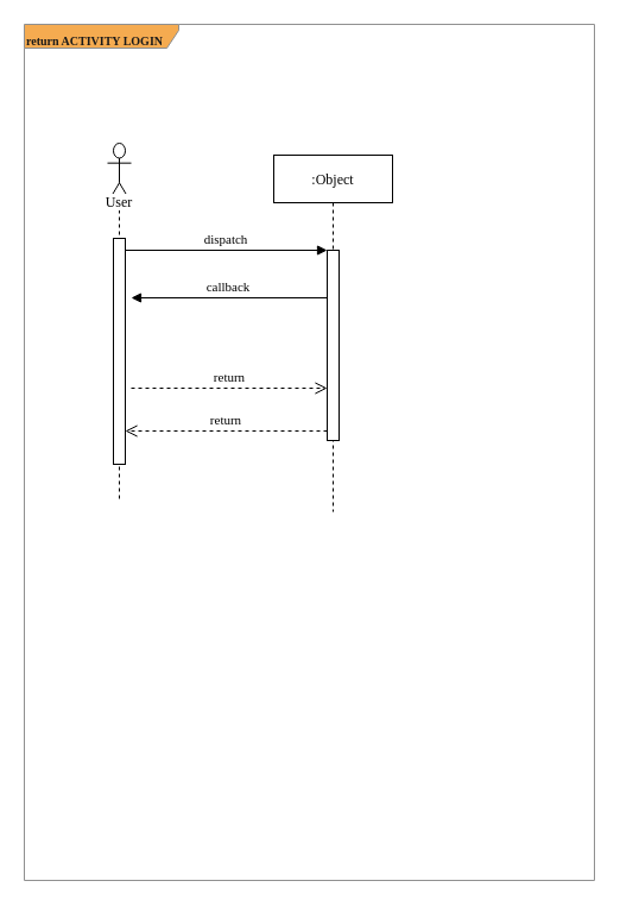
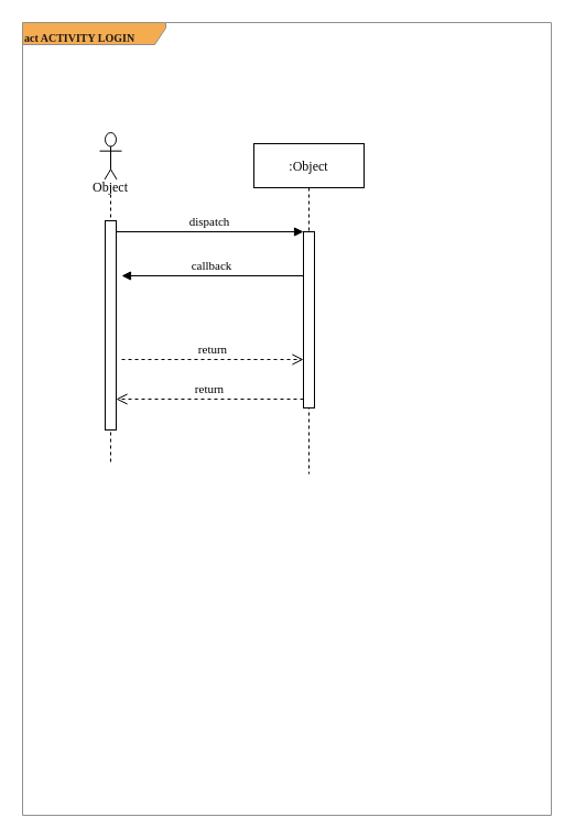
- <mxCell id="2" value="&lt;font size=&quot;1&quot;&gt;&lt;b&gt;return ACTIVITY LOGIN&lt;/b&gt;&lt;/font&gt;" style="shape=umlFrame;whiteSpace=wrap;html=1;hachureGap=4;pointerEvents=0;fontFamily=Times New Roman;fontSize=20;width=130;height=20;fillColor=#F5AB50;strokeColor=#909090;fontColor=#1A1A1A;align=left;fontStyle=0" vertex="1" parent="1"><mxGeometry x="20" y="20" width="480" height="720" as="geometry" /></mxCell>
+ <mxCell id="2" value="&lt;font size=&quot;1&quot;&gt;&lt;b&gt;act ACTIVITY LOGIN&lt;/b&gt;&lt;/font&gt;" style="shape=umlFrame;whiteSpace=wrap;html=1;hachureGap=4;pointerEvents=0;fontFamily=Times New Roman;fontSize=20;width=130;height=20;fillColor=#F5AB50;strokeColor=#909090;fontColor=#1A1A1A;align=left;fontStyle=0" vertex="1" parent="1"><mxGeometry x="20" y="20" width="480" height="720" as="geometry" /></mxCell>
- <mxCell id="9" value="&lt;span style=&quot;background-color: rgb(255 , 255 , 255)&quot;&gt;User&lt;/span&gt;" style="shape=umlLifeline;participant=umlActor;perimeter=lifelinePerimeter;whiteSpace=wrap;html=1;container=1;collapsible=0;recursiveResize=0;verticalAlign=top;spacingTop=36;outlineConnect=0;hachureGap=4;pointerEvents=0;fontFamily=Times New Roman;fontSize=12;size=50;" vertex="1" parent="1"><mxGeometry x="90" y="120" width="20" height="300" as="geometry" /></mxCell>
+ <mxCell id="9" value="&lt;span style=&quot;background-color: rgb(255 , 255 , 255)&quot;&gt;Object&lt;/span&gt;" style="shape=umlLifeline;participant=umlActor;perimeter=lifelinePerimeter;whiteSpace=wrap;html=1;container=1;collapsible=0;recursiveResize=0;verticalAlign=top;spacingTop=36;outlineConnect=0;hachureGap=4;pointerEvents=0;fontFamily=Times New Roman;fontSize=12;size=50;" vertex="1" parent="1"><mxGeometry x="90" y="120" width="20" height="300" as="geometry" /></mxCell>
